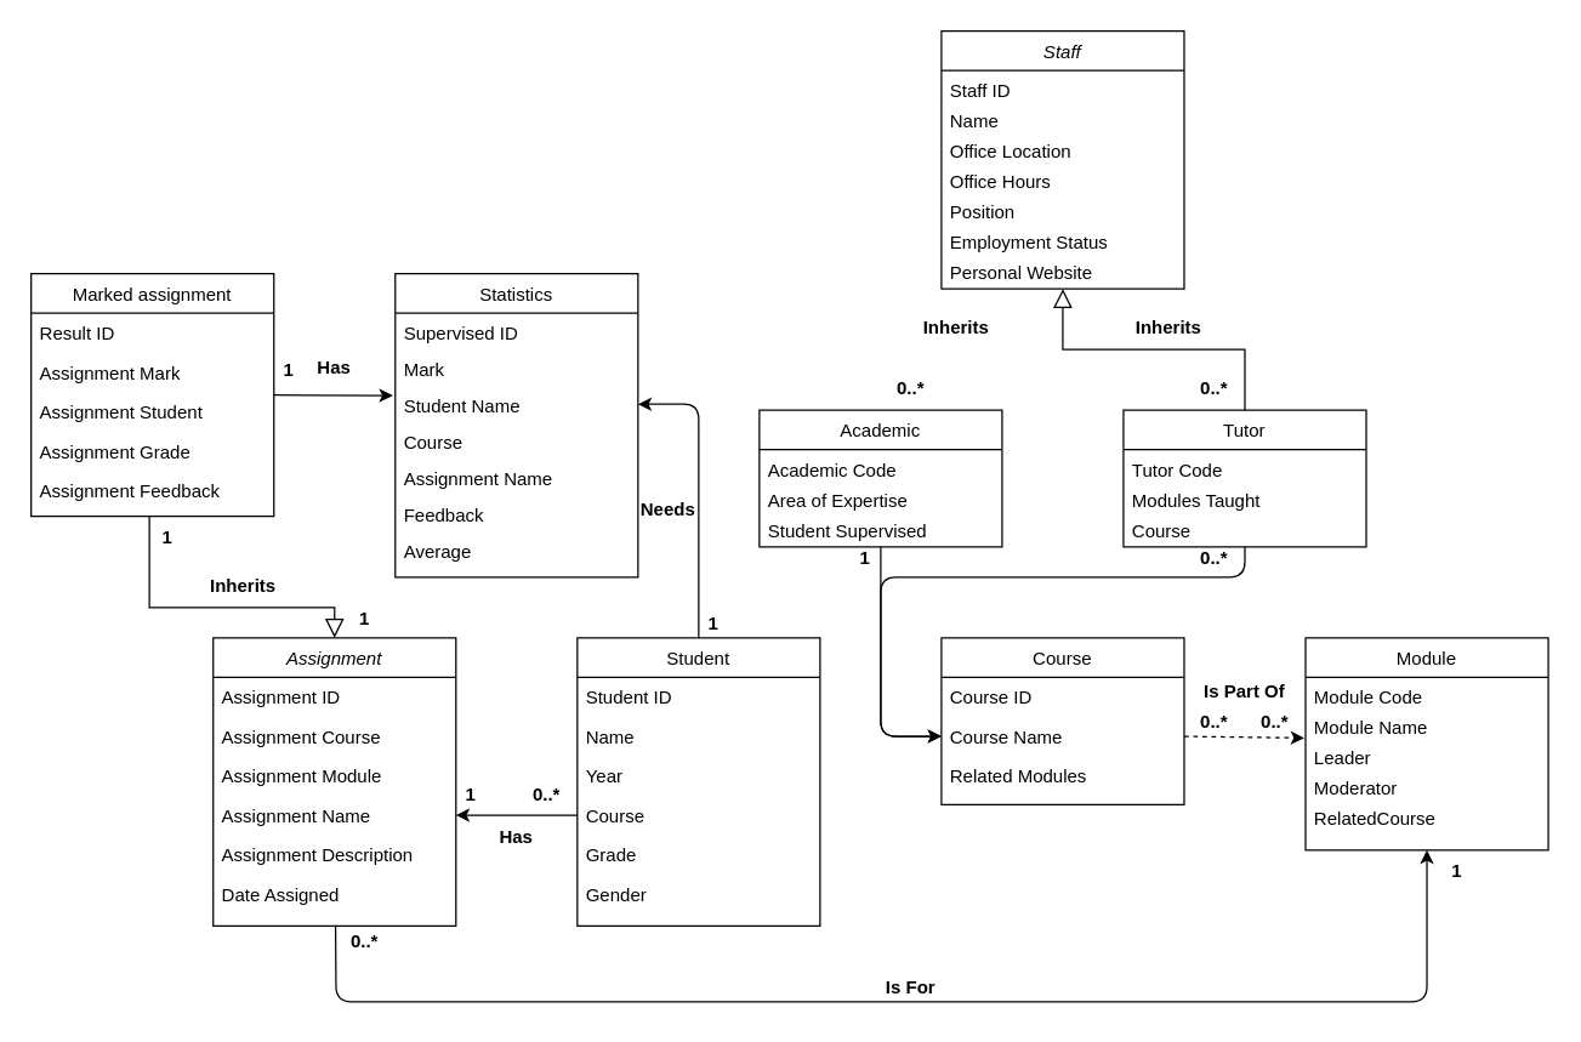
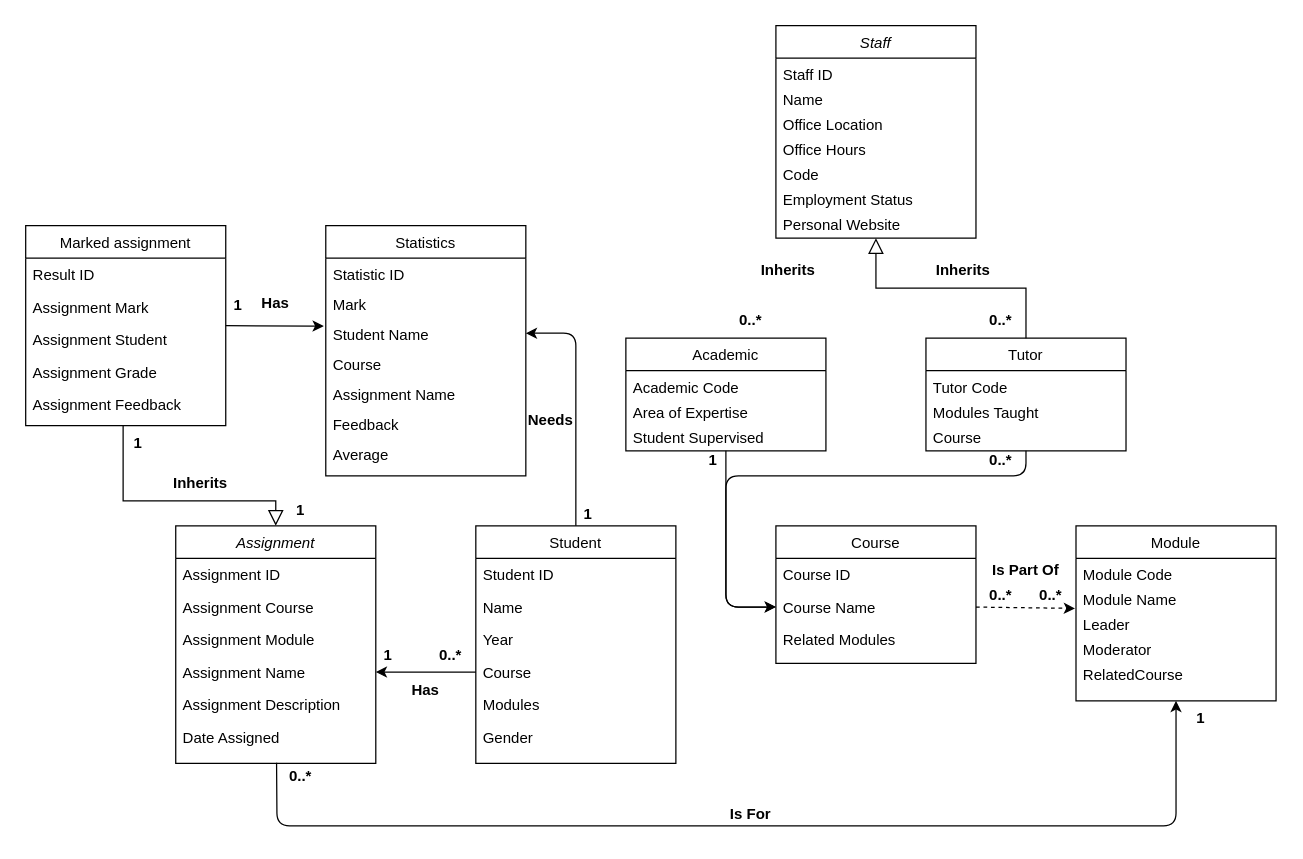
- <mxCell id="53" value="Position&#10;" style="text;align=left;verticalAlign=top;spacingLeft=4;spacingRight=4;overflow=hidden;rotatable=0;points=[[0,0.5],[1,0.5]];portConstraint=eastwest;" vertex="1" parent="48"><mxGeometry y="106" width="160" height="20" as="geometry" /></mxCell>
+ <mxCell id="53" value="Code&#10;" style="text;align=left;verticalAlign=top;spacingLeft=4;spacingRight=4;overflow=hidden;rotatable=0;points=[[0,0.5],[1,0.5]];portConstraint=eastwest;" vertex="1" parent="48"><mxGeometry y="106" width="160" height="20" as="geometry" /></mxCell>
- <mxCell id="10" value="Supervised ID" style="text;align=left;verticalAlign=top;spacingLeft=4;spacingRight=4;overflow=hidden;rotatable=0;points=[[0,0.5],[1,0.5]];portConstraint=eastwest;" parent="9" vertex="1"><mxGeometry y="26" width="160" height="24" as="geometry" /></mxCell>
+ <mxCell id="10" value="Statistic ID" style="text;align=left;verticalAlign=top;spacingLeft=4;spacingRight=4;overflow=hidden;rotatable=0;points=[[0,0.5],[1,0.5]];portConstraint=eastwest;" parent="9" vertex="1"><mxGeometry y="26" width="160" height="24" as="geometry" /></mxCell>
- <mxCell id="7" value="Grade" style="text;align=left;verticalAlign=top;spacingLeft=4;spacingRight=4;overflow=hidden;rotatable=0;points=[[0,0.5],[1,0.5]];portConstraint=eastwest;" parent="2" vertex="1"><mxGeometry y="130" width="160" height="26" as="geometry" /></mxCell>
+ <mxCell id="7" value="Modules" style="text;align=left;verticalAlign=top;spacingLeft=4;spacingRight=4;overflow=hidden;rotatable=0;points=[[0,0.5],[1,0.5]];portConstraint=eastwest;" parent="2" vertex="1"><mxGeometry y="130" width="160" height="26" as="geometry" /></mxCell>
